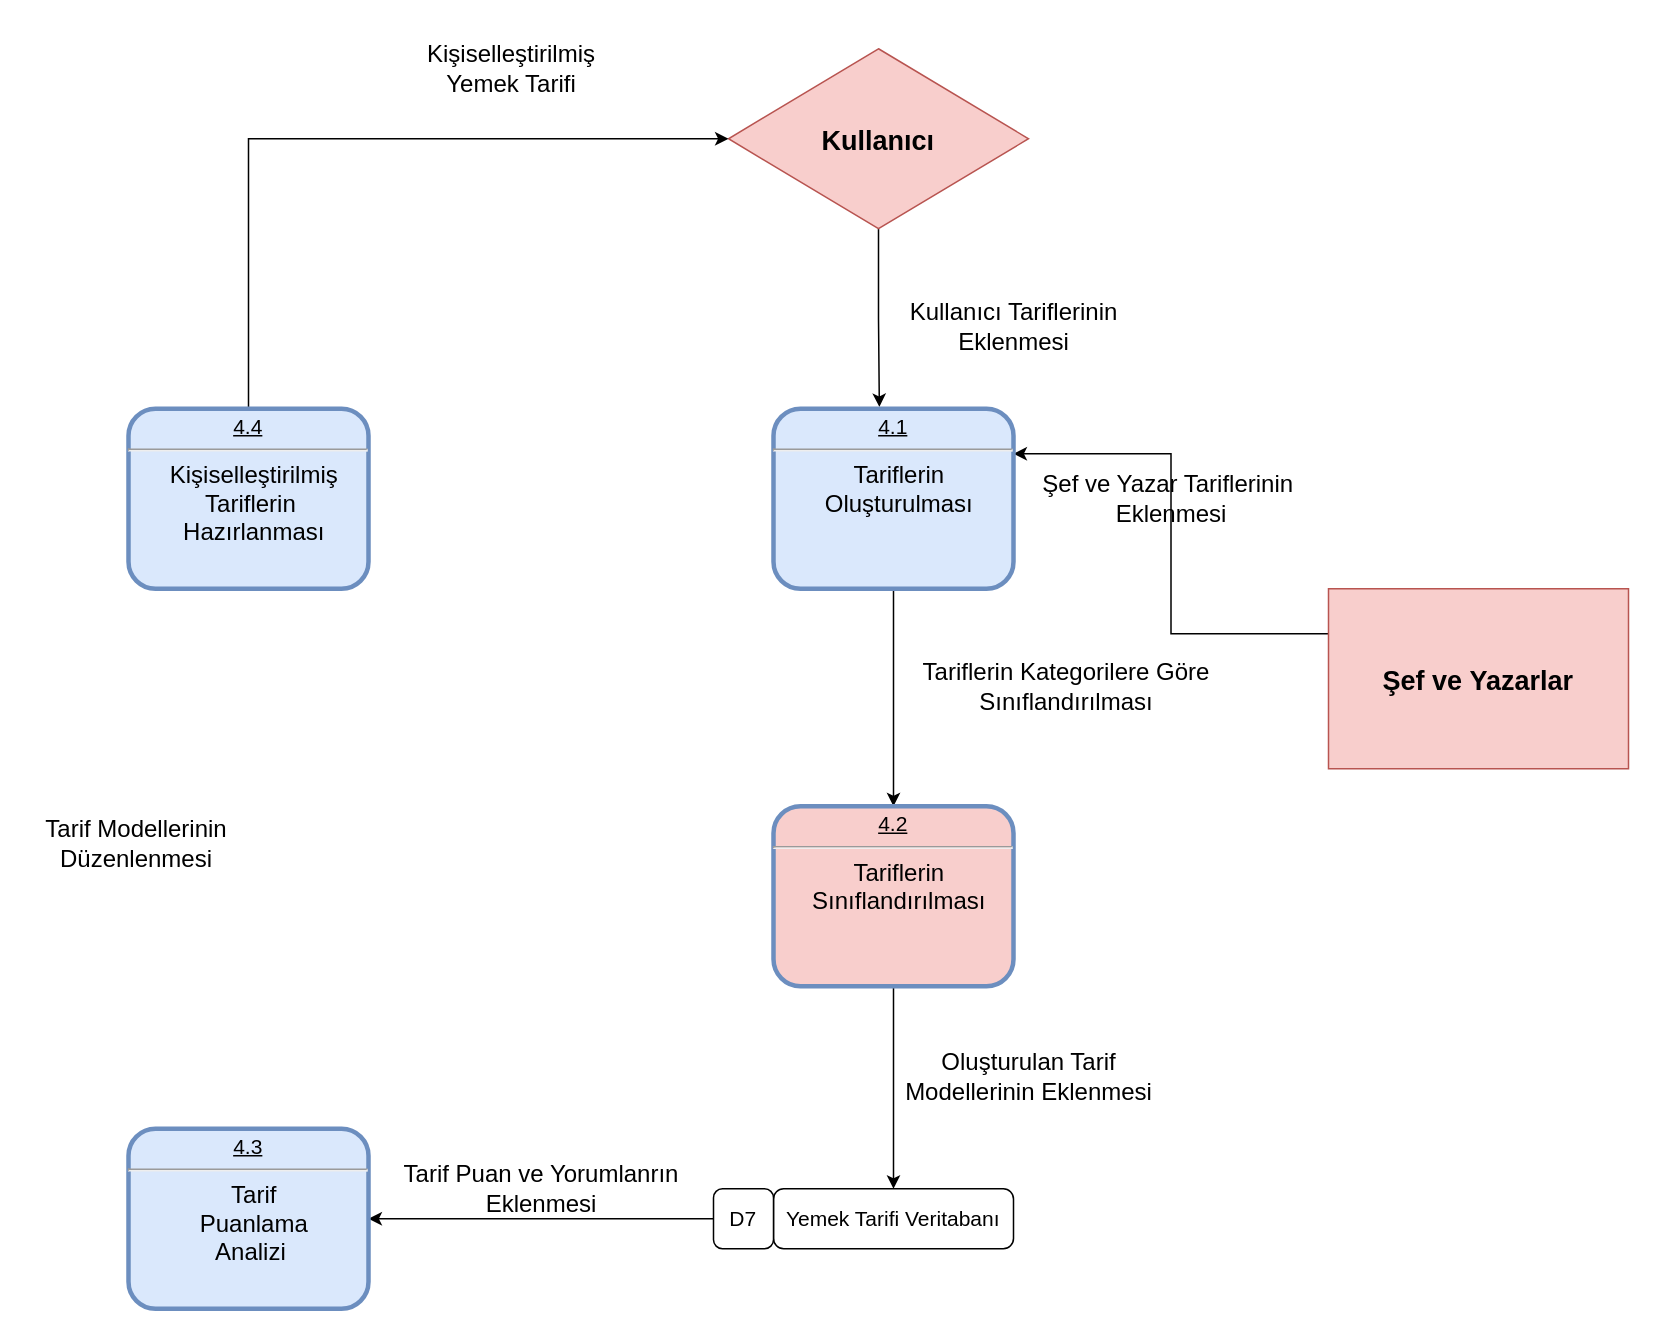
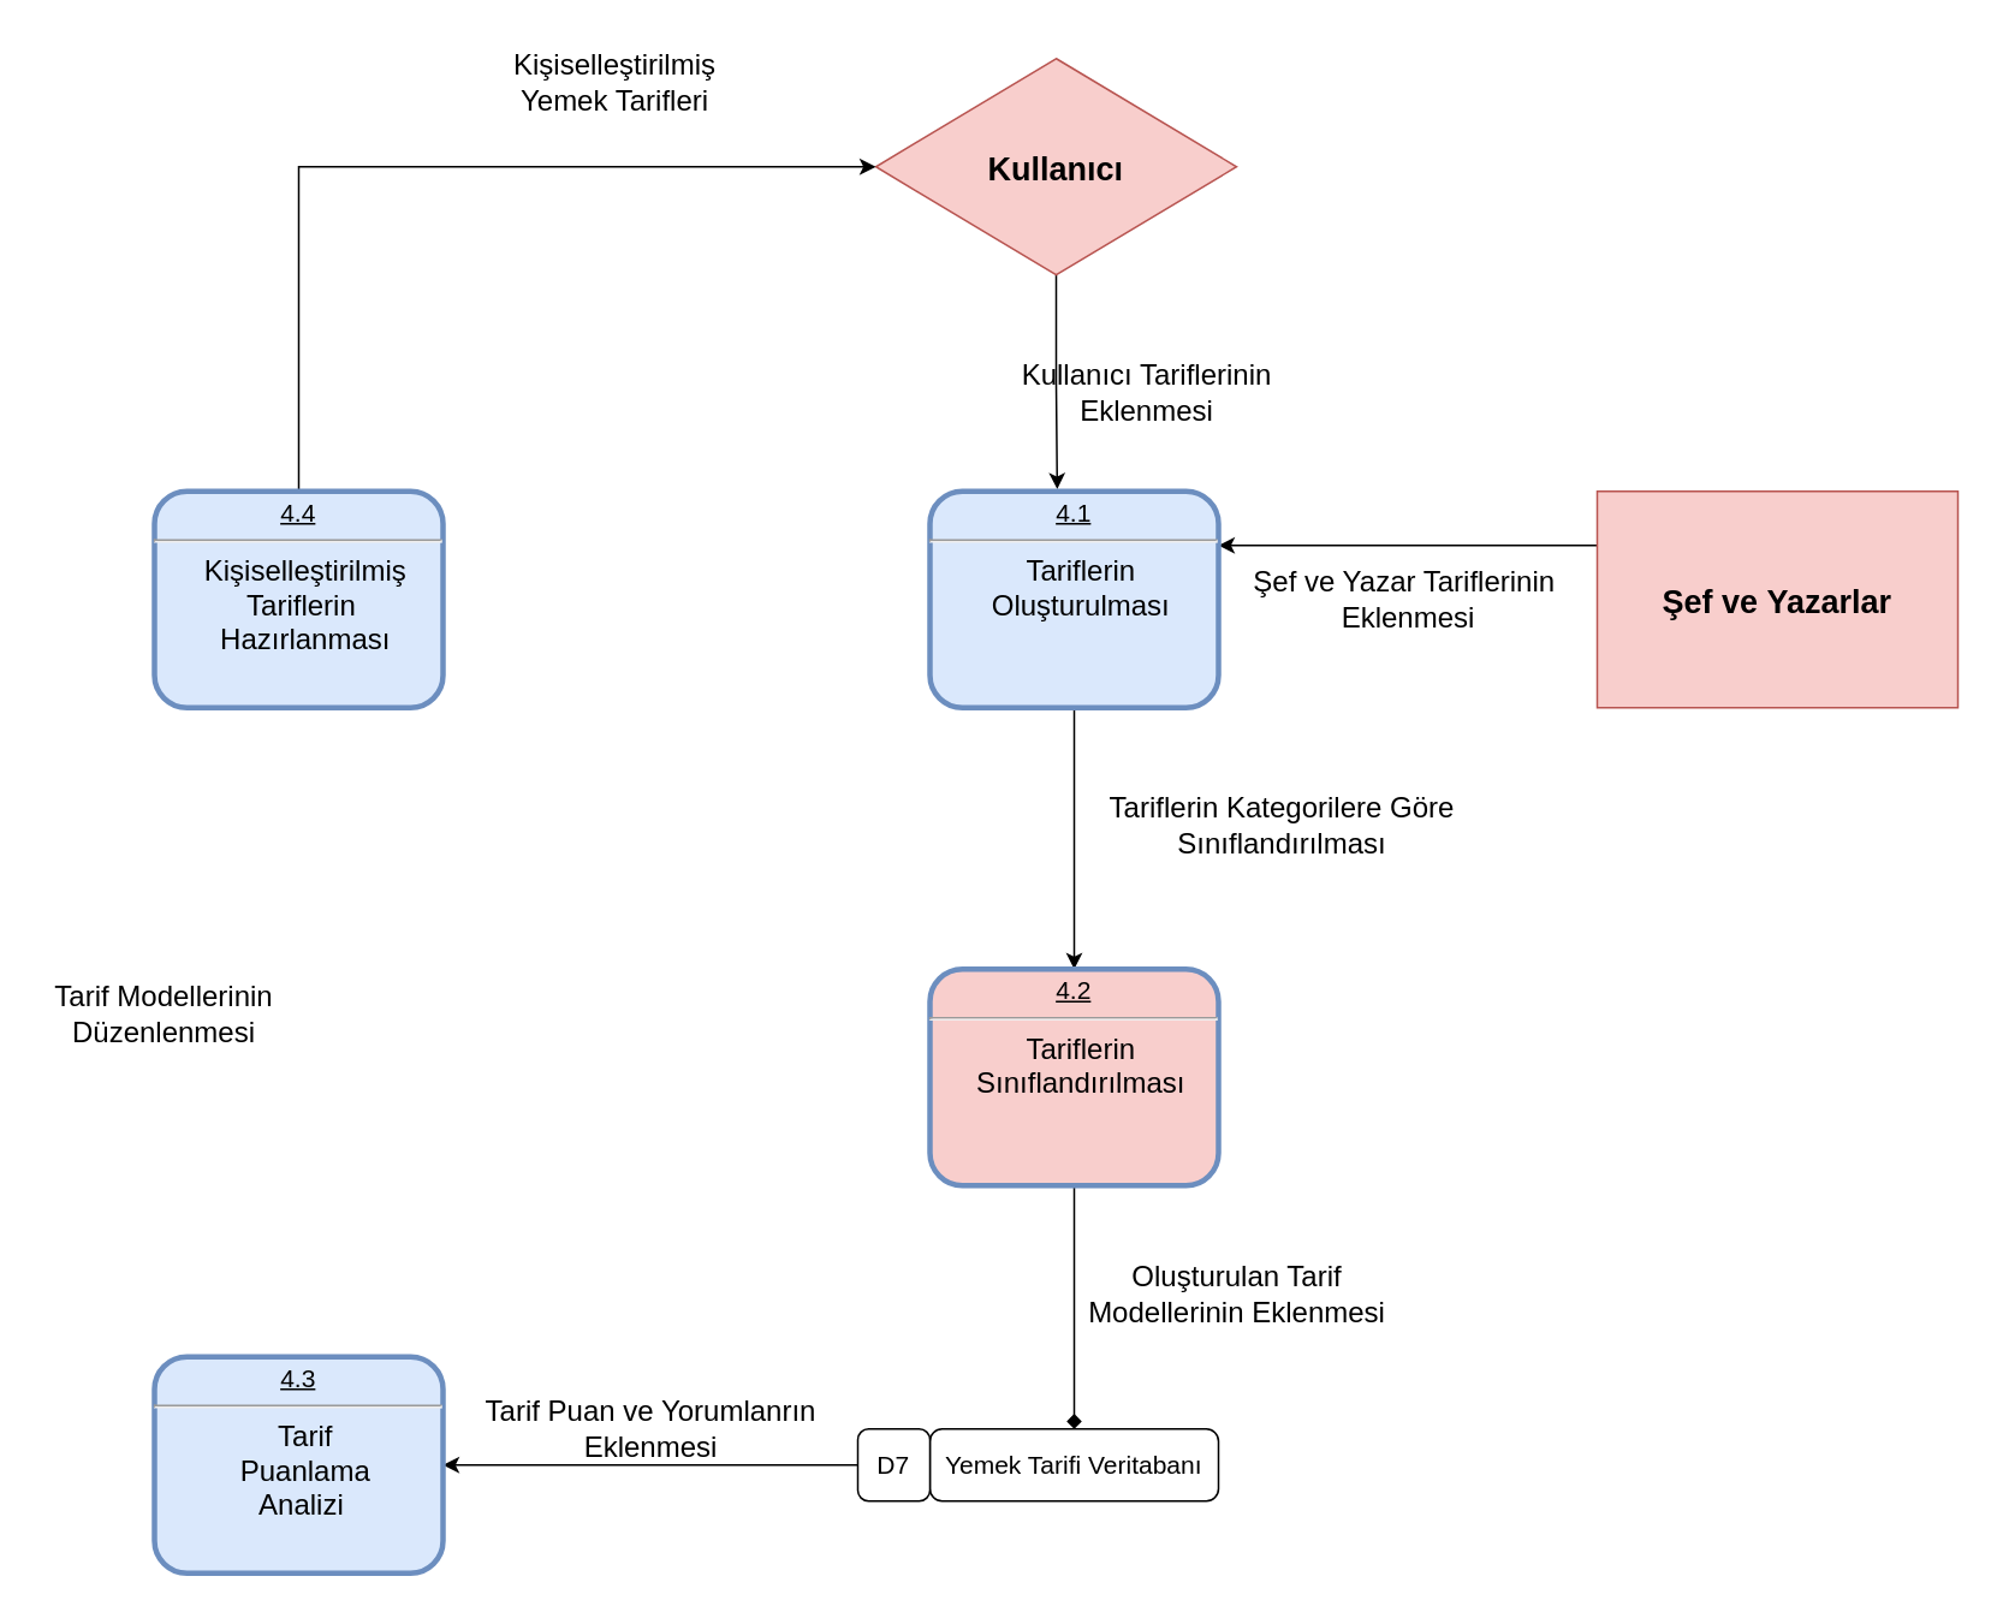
- <mxCell id="22" value="&lt;font style=&quot;font-size: 16px;&quot;&gt;Kişiselleştirilmiş&lt;/font&gt;&lt;div&gt;&lt;font size=&quot;3&quot;&gt;Yemek Tarifi&lt;/font&gt;&lt;/div&gt;" style="text;html=1;align=center;verticalAlign=middle;resizable=0;points=[];autosize=1;strokeColor=none;fillColor=none;" vertex="1" parent="1"><mxGeometry x="270" y="20" width="140" height="50" as="geometry" /></mxCell>
+ <mxCell id="22" value="&lt;font style=&quot;font-size: 16px;&quot;&gt;Kişiselleştirilmiş&lt;/font&gt;&lt;div&gt;&lt;font size=&quot;3&quot;&gt;Yemek Tarifleri&lt;/font&gt;&lt;/div&gt;" style="text;html=1;align=center;verticalAlign=middle;resizable=0;points=[];autosize=1;strokeColor=none;fillColor=none;" vertex="1" parent="1"><mxGeometry x="270" y="20" width="140" height="50" as="geometry" /></mxCell>
- <mxCell id="16" value="&lt;font style=&quot;font-size: 16px;&quot;&gt;Kullanıcı Tariflerinin&lt;/font&gt;&lt;div&gt;&lt;div&gt;&lt;font size=&quot;3&quot; style=&quot;&quot;&gt;Eklenmesi&lt;/font&gt;&lt;/div&gt;&lt;/div&gt;" style="text;html=1;align=center;verticalAlign=middle;resizable=0;points=[];autosize=1;strokeColor=none;fillColor=none;" vertex="1" parent="1"><mxGeometry x="595" y="192" width="160" height="50" as="geometry" /></mxCell>
+ <mxCell id="16" value="&lt;font style=&quot;font-size: 16px;&quot;&gt;Kullanıcı Tariflerinin&lt;/font&gt;&lt;div&gt;&lt;div&gt;&lt;font size=&quot;3&quot; style=&quot;&quot;&gt;Eklenmesi&lt;/font&gt;&lt;/div&gt;&lt;/div&gt;" style="text;html=1;align=center;verticalAlign=middle;resizable=0;points=[];autosize=1;strokeColor=none;fillColor=none;" vertex="1" parent="1"><mxGeometry x="555" y="192" width="160" height="50" as="geometry" /></mxCell>
- <mxCell id="3" value="&lt;h1&gt;&lt;font style=&quot;font-size: 18px;&quot;&gt;&lt;font style=&quot;&quot;&gt;Şef ve&amp;nbsp;&lt;/font&gt;&lt;span style=&quot;background-color: initial;&quot;&gt;Yazarlar&lt;/span&gt;&lt;/font&gt;&lt;/h1&gt;" style="rounded=0;whiteSpace=wrap;html=1;fillColor=#f8cecc;strokeColor=#b85450;" parent="1" vertex="1"><mxGeometry x="885" y="392" width="200" height="120" as="geometry" /></mxCell>
+ <mxCell id="3" value="&lt;h1&gt;&lt;font style=&quot;font-size: 18px;&quot;&gt;&lt;font style=&quot;&quot;&gt;Şef ve&amp;nbsp;&lt;/font&gt;&lt;span style=&quot;background-color: initial;&quot;&gt;Yazarlar&lt;/span&gt;&lt;/font&gt;&lt;/h1&gt;" style="rounded=0;whiteSpace=wrap;html=1;fillColor=#f8cecc;strokeColor=#b85450;" parent="1" vertex="1"><mxGeometry x="885" y="272" width="200" height="120" as="geometry" /></mxCell>
- <mxCell id="11" style="edgeStyle=orthogonalEdgeStyle;rounded=0;orthogonalLoop=1;jettySize=auto;html=1;exitX=0.5;exitY=1;exitDx=0;exitDy=0;entryX=0.5;entryY=0;entryDx=0;entryDy=0;" edge="1" parent="1" source="12" target="6"><mxGeometry relative="1" as="geometry" /></mxCell>
+ <mxCell id="11" style="edgeStyle=orthogonalEdgeStyle;rounded=0;orthogonalLoop=1;jettySize=auto;html=1;exitX=0.5;exitY=1;exitDx=0;exitDy=0;entryX=0.5;entryY=0;entryDx=0;entryDy=0;endArrow=diamond;" edge="1" parent="1" source="12" target="6"><mxGeometry relative="1" as="geometry" /></mxCell>
